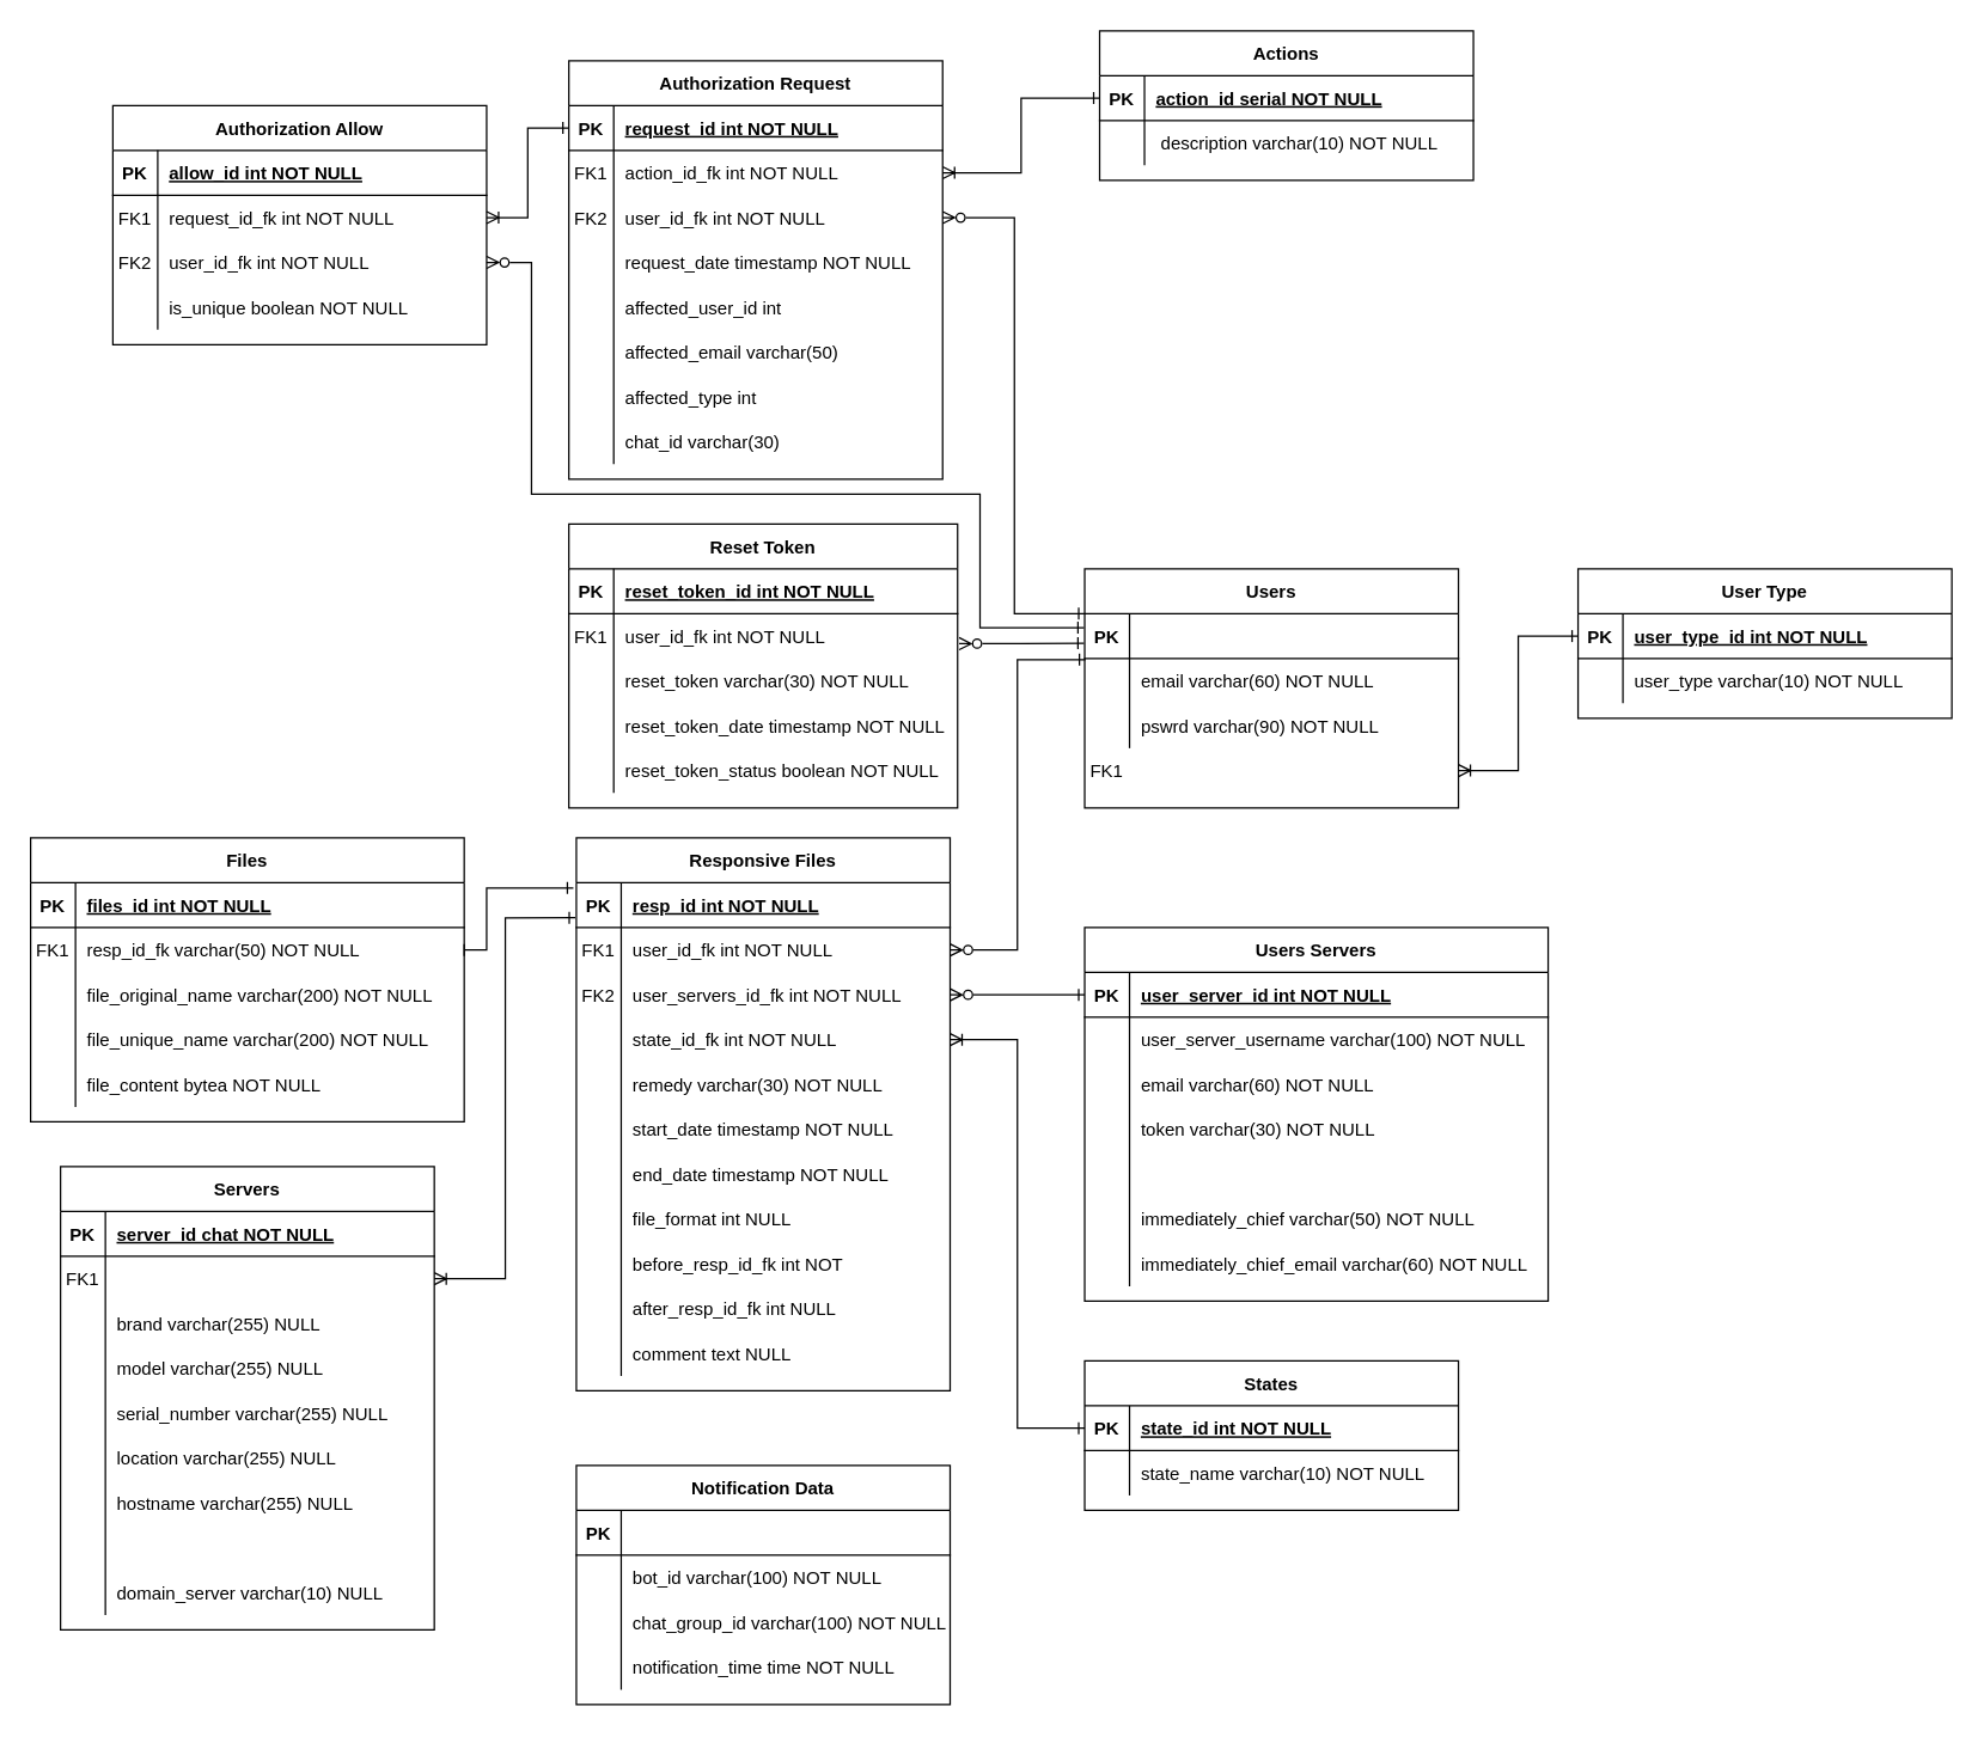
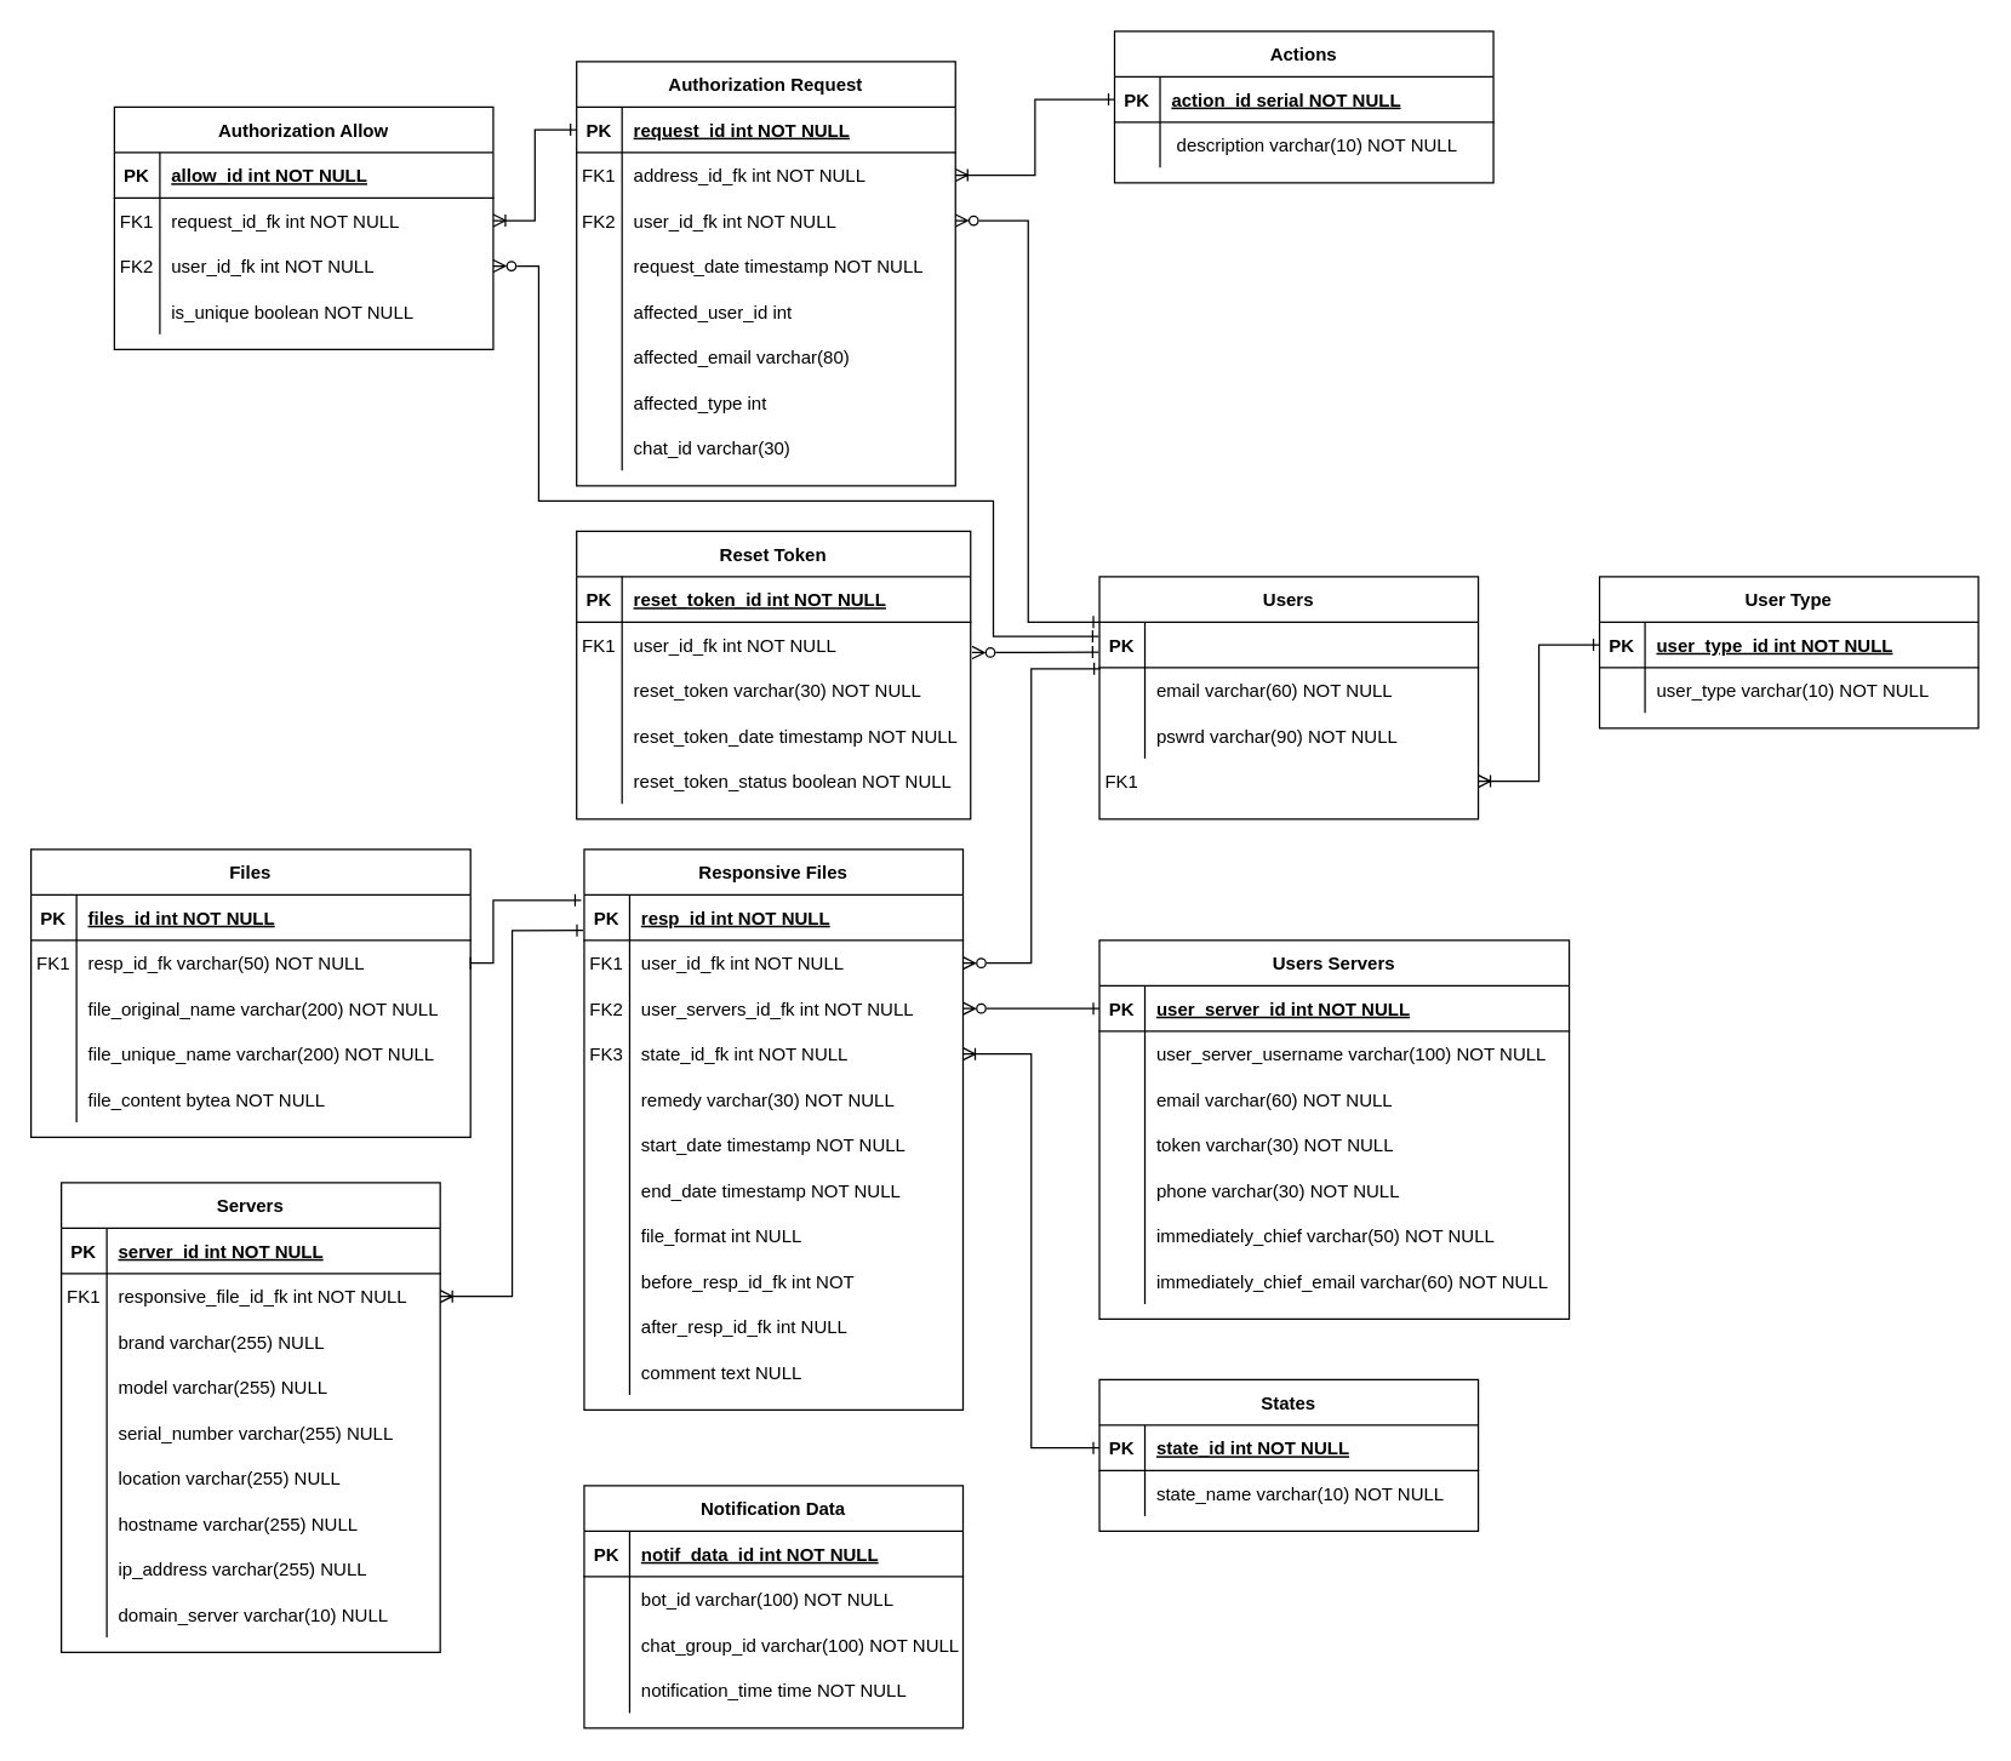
- <mxCell id="35" value="action_id_fk int NOT NULL" style="shape=partialRectangle;overflow=hidden;connectable=0;fillColor=none;top=0;left=0;bottom=0;right=0;align=left;spacingLeft=6;" vertex="1" parent="33"><mxGeometry x="30" width="220" height="30" as="geometry"><mxRectangle width="220" height="30" as="alternateBounds" /></mxGeometry></mxCell>
+ <mxCell id="35" value="address_id_fk int NOT NULL" style="shape=partialRectangle;overflow=hidden;connectable=0;fillColor=none;top=0;left=0;bottom=0;right=0;align=left;spacingLeft=6;" vertex="1" parent="33"><mxGeometry x="30" width="220" height="30" as="geometry"><mxRectangle width="220" height="30" as="alternateBounds" /></mxGeometry></mxCell>
- <mxCell id="47" value="affected_email varchar(50)" style="shape=partialRectangle;overflow=hidden;connectable=0;fillColor=none;top=0;left=0;bottom=0;right=0;align=left;spacingLeft=6;" vertex="1" parent="45"><mxGeometry x="30" width="220" height="30" as="geometry"><mxRectangle width="220" height="30" as="alternateBounds" /></mxGeometry></mxCell>
+ <mxCell id="47" value="affected_email varchar(80)" style="shape=partialRectangle;overflow=hidden;connectable=0;fillColor=none;top=0;left=0;bottom=0;right=0;align=left;spacingLeft=6;" vertex="1" parent="45"><mxGeometry x="30" width="220" height="30" as="geometry"><mxRectangle width="220" height="30" as="alternateBounds" /></mxGeometry></mxCell>
+ <mxCell id="110" value="FK3" style="shape=partialRectangle;overflow=hidden;connectable=0;fillColor=none;top=0;left=0;bottom=0;right=0;" vertex="1" parent="109"><mxGeometry width="30" height="30" as="geometry"><mxRectangle width="30" height="30" as="alternateBounds" /></mxGeometry></mxCell>
+ <mxCell id="148" value="phone varchar(30) NOT NULL" style="shape=partialRectangle;overflow=hidden;connectable=0;fillColor=none;top=0;left=0;bottom=0;right=0;align=left;spacingLeft=6;" vertex="1" parent="146"><mxGeometry x="30" width="280" height="30" as="geometry"><mxRectangle width="280" height="30" as="alternateBounds" /></mxGeometry></mxCell>
- <mxCell id="158" value="server_id chat NOT NULL " style="shape=partialRectangle;overflow=hidden;connectable=0;fillColor=none;top=0;left=0;bottom=0;right=0;align=left;spacingLeft=6;fontStyle=5;" vertex="1" parent="156"><mxGeometry x="30" width="220" height="30" as="geometry"><mxRectangle width="220" height="30" as="alternateBounds" /></mxGeometry></mxCell>
+ <mxCell id="158" value="server_id int NOT NULL " style="shape=partialRectangle;overflow=hidden;connectable=0;fillColor=none;top=0;left=0;bottom=0;right=0;align=left;spacingLeft=6;fontStyle=5;" vertex="1" parent="156"><mxGeometry x="30" width="220" height="30" as="geometry"><mxRectangle width="220" height="30" as="alternateBounds" /></mxGeometry></mxCell>
+ <mxCell id="161" value="responsive_file_id_fk int NOT NULL" style="shape=partialRectangle;overflow=hidden;connectable=0;fillColor=none;top=0;left=0;bottom=0;right=0;align=left;spacingLeft=6;" vertex="1" parent="159"><mxGeometry x="30" width="220" height="30" as="geometry"><mxRectangle width="220" height="30" as="alternateBounds" /></mxGeometry></mxCell>
+ <mxCell id="57" value="notif_data_id int NOT NULL " style="shape=partialRectangle;overflow=hidden;connectable=0;fillColor=none;top=0;left=0;bottom=0;right=0;align=left;spacingLeft=6;fontStyle=5;" vertex="1" parent="55"><mxGeometry x="30" width="220" height="30" as="geometry"><mxRectangle width="220" height="30" as="alternateBounds" /></mxGeometry></mxCell>
+ <mxCell id="179" value="ip_address varchar(255) NULL" style="shape=partialRectangle;overflow=hidden;connectable=0;fillColor=none;top=0;left=0;bottom=0;right=0;align=left;spacingLeft=6;" vertex="1" parent="177"><mxGeometry x="30" width="220" height="30" as="geometry"><mxRectangle width="220" height="30" as="alternateBounds" /></mxGeometry></mxCell>
